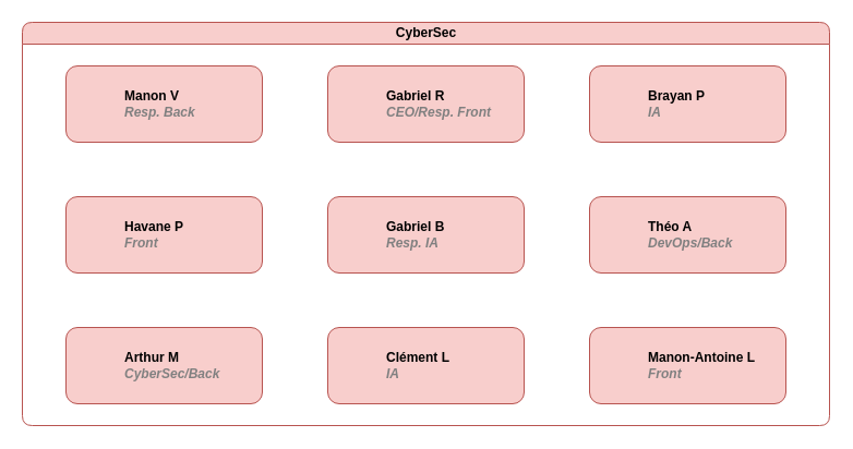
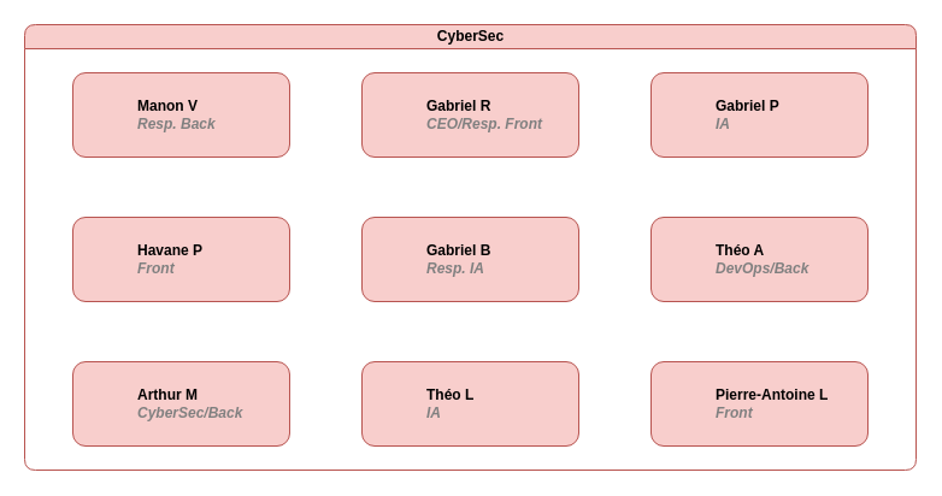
- <mxCell id="9" value="Brayan P&lt;br&gt;&lt;i style=&quot;color: gray&quot;&gt;IA&lt;/i&gt;" style="label;image=https://cdn3.iconfinder.com/data/icons/user-avatars-1/512/users-2-128.png;whiteSpace=wrap;html=1;rounded=1;glass=0;fillColor=#f8cecc;strokeColor=#b85450;" vertex="1" parent="2"><mxGeometry x="520" y="40" width="180" height="70" as="geometry" /></mxCell>
+ <mxCell id="9" value="Gabriel P&lt;br&gt;&lt;i style=&quot;color: gray&quot;&gt;IA&lt;/i&gt;" style="label;image=https://cdn3.iconfinder.com/data/icons/user-avatars-1/512/users-2-128.png;whiteSpace=wrap;html=1;rounded=1;glass=0;fillColor=#f8cecc;strokeColor=#b85450;" vertex="1" parent="2"><mxGeometry x="520" y="40" width="180" height="70" as="geometry" /></mxCell>
- <mxCell id="8" value="Clément L&lt;br&gt;&lt;i style=&quot;color: gray&quot;&gt;IA&lt;/i&gt;" style="label;image=https://cdn3.iconfinder.com/data/icons/user-avatars-1/512/users-2-128.png;whiteSpace=wrap;html=1;rounded=1;glass=0;fillColor=#f8cecc;strokeColor=#b85450;" vertex="1" parent="2"><mxGeometry x="280" y="280" width="180" height="70" as="geometry" /></mxCell>
+ <mxCell id="8" value="Théo L&lt;br&gt;&lt;i style=&quot;color: gray&quot;&gt;IA&lt;/i&gt;" style="label;image=https://cdn3.iconfinder.com/data/icons/user-avatars-1/512/users-2-128.png;whiteSpace=wrap;html=1;rounded=1;glass=0;fillColor=#f8cecc;strokeColor=#b85450;" vertex="1" parent="2"><mxGeometry x="280" y="280" width="180" height="70" as="geometry" /></mxCell>
- <mxCell id="11" value="Manon-Antoine L&lt;br&gt;&lt;i style=&quot;color: gray&quot;&gt;Front&lt;/i&gt;" style="label;image=https://cdn3.iconfinder.com/data/icons/user-avatars-1/512/users-2-128.png;whiteSpace=wrap;html=1;rounded=1;glass=0;fillColor=#f8cecc;strokeColor=#b85450;" vertex="1" parent="2"><mxGeometry x="520" y="280" width="180" height="70" as="geometry" /></mxCell>
+ <mxCell id="11" value="Pierre-Antoine L&lt;br&gt;&lt;i style=&quot;color: gray&quot;&gt;Front&lt;/i&gt;" style="label;image=https://cdn3.iconfinder.com/data/icons/user-avatars-1/512/users-2-128.png;whiteSpace=wrap;html=1;rounded=1;glass=0;fillColor=#f8cecc;strokeColor=#b85450;" vertex="1" parent="2"><mxGeometry x="520" y="280" width="180" height="70" as="geometry" /></mxCell>
